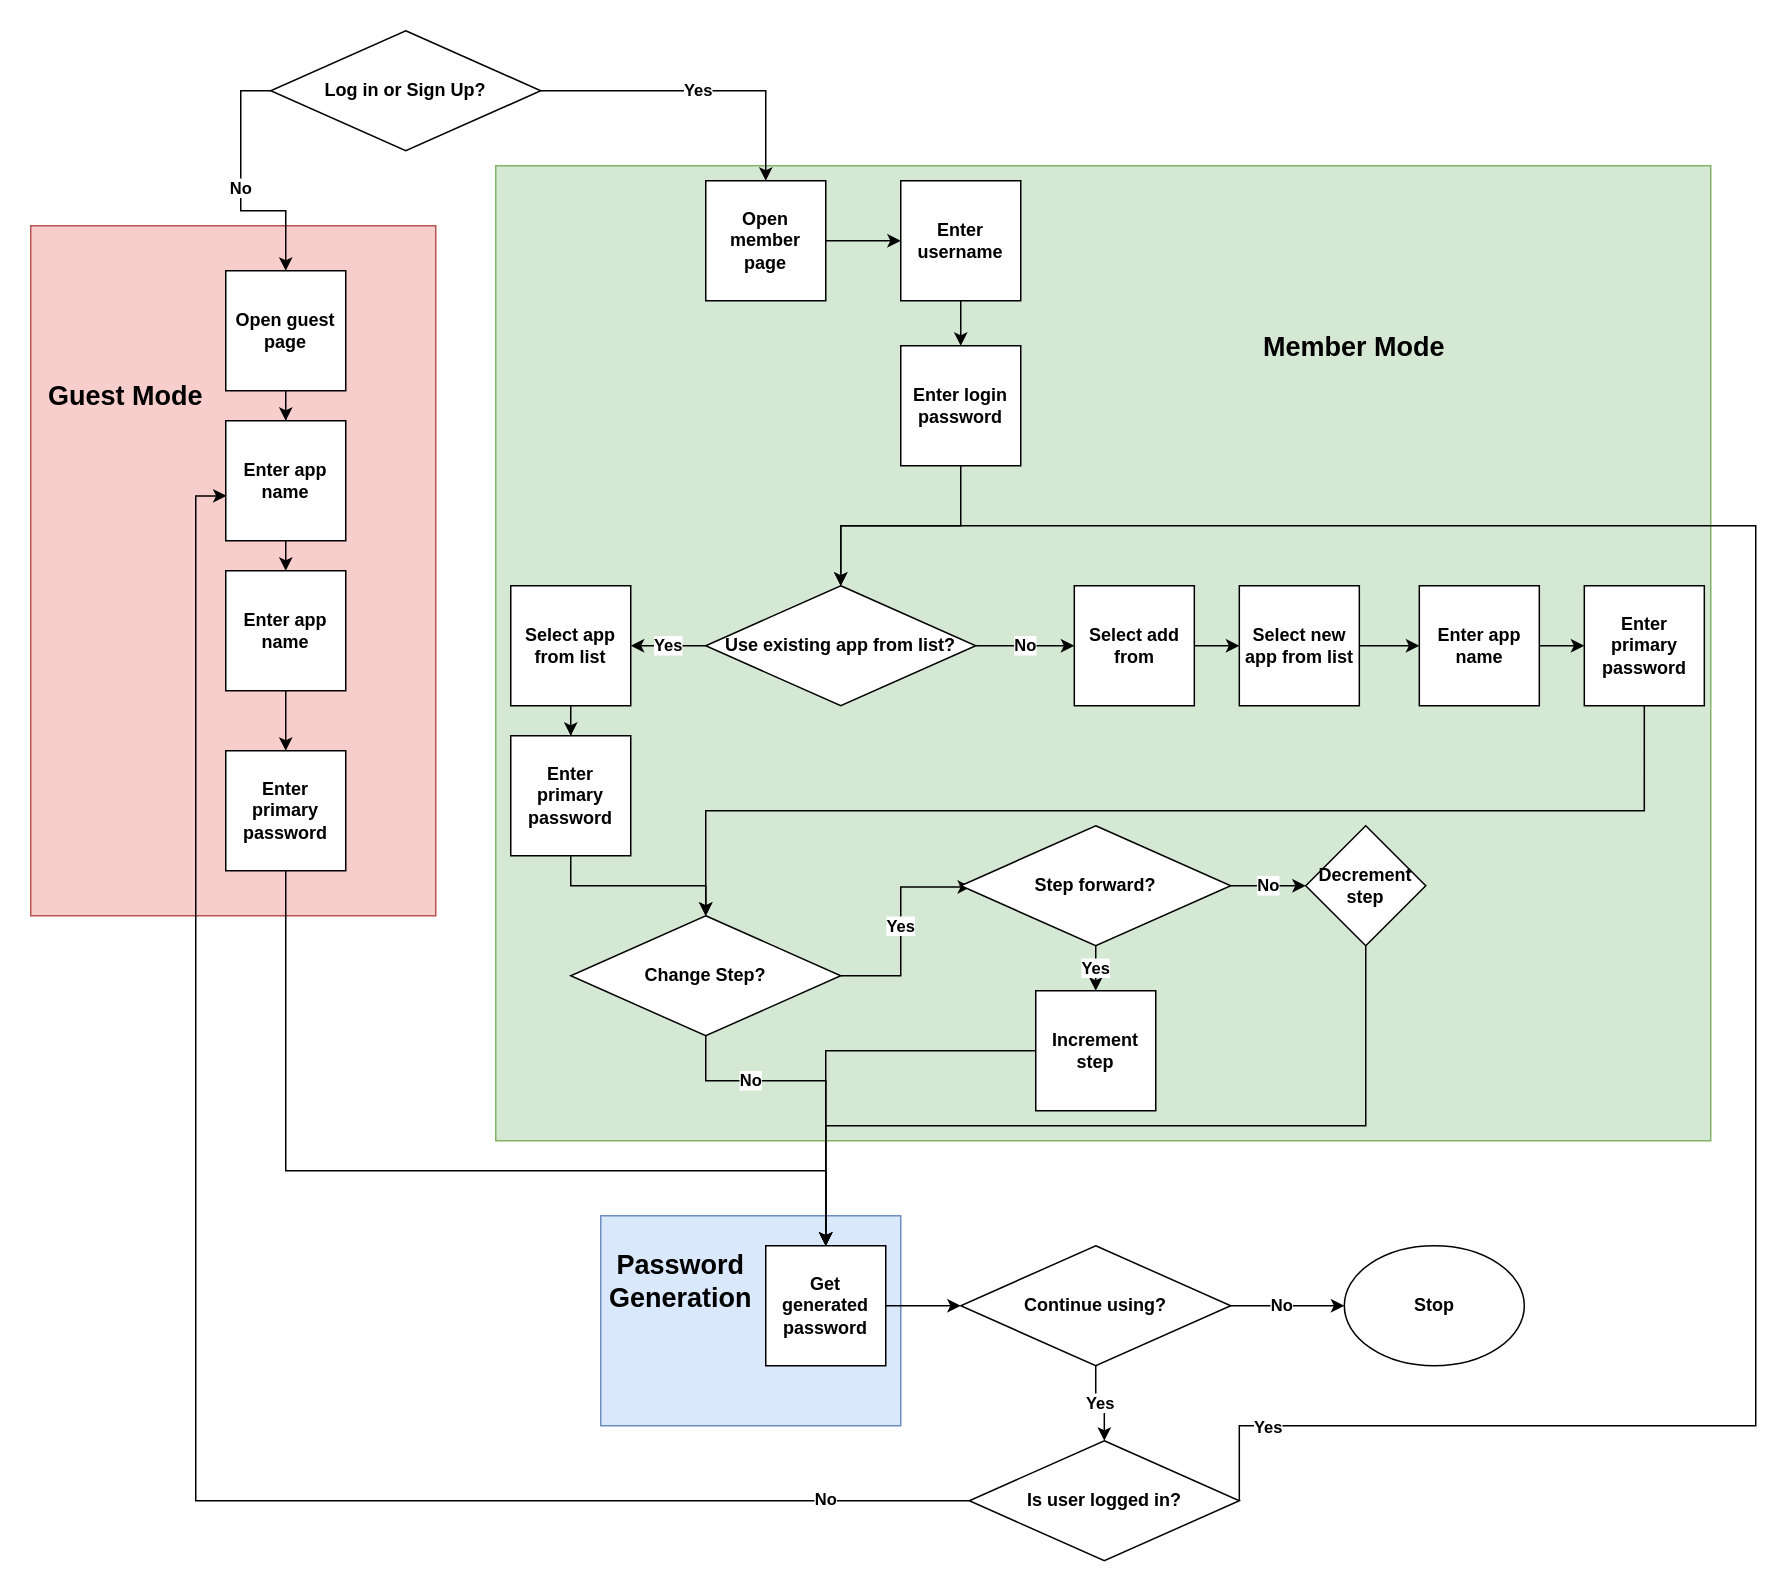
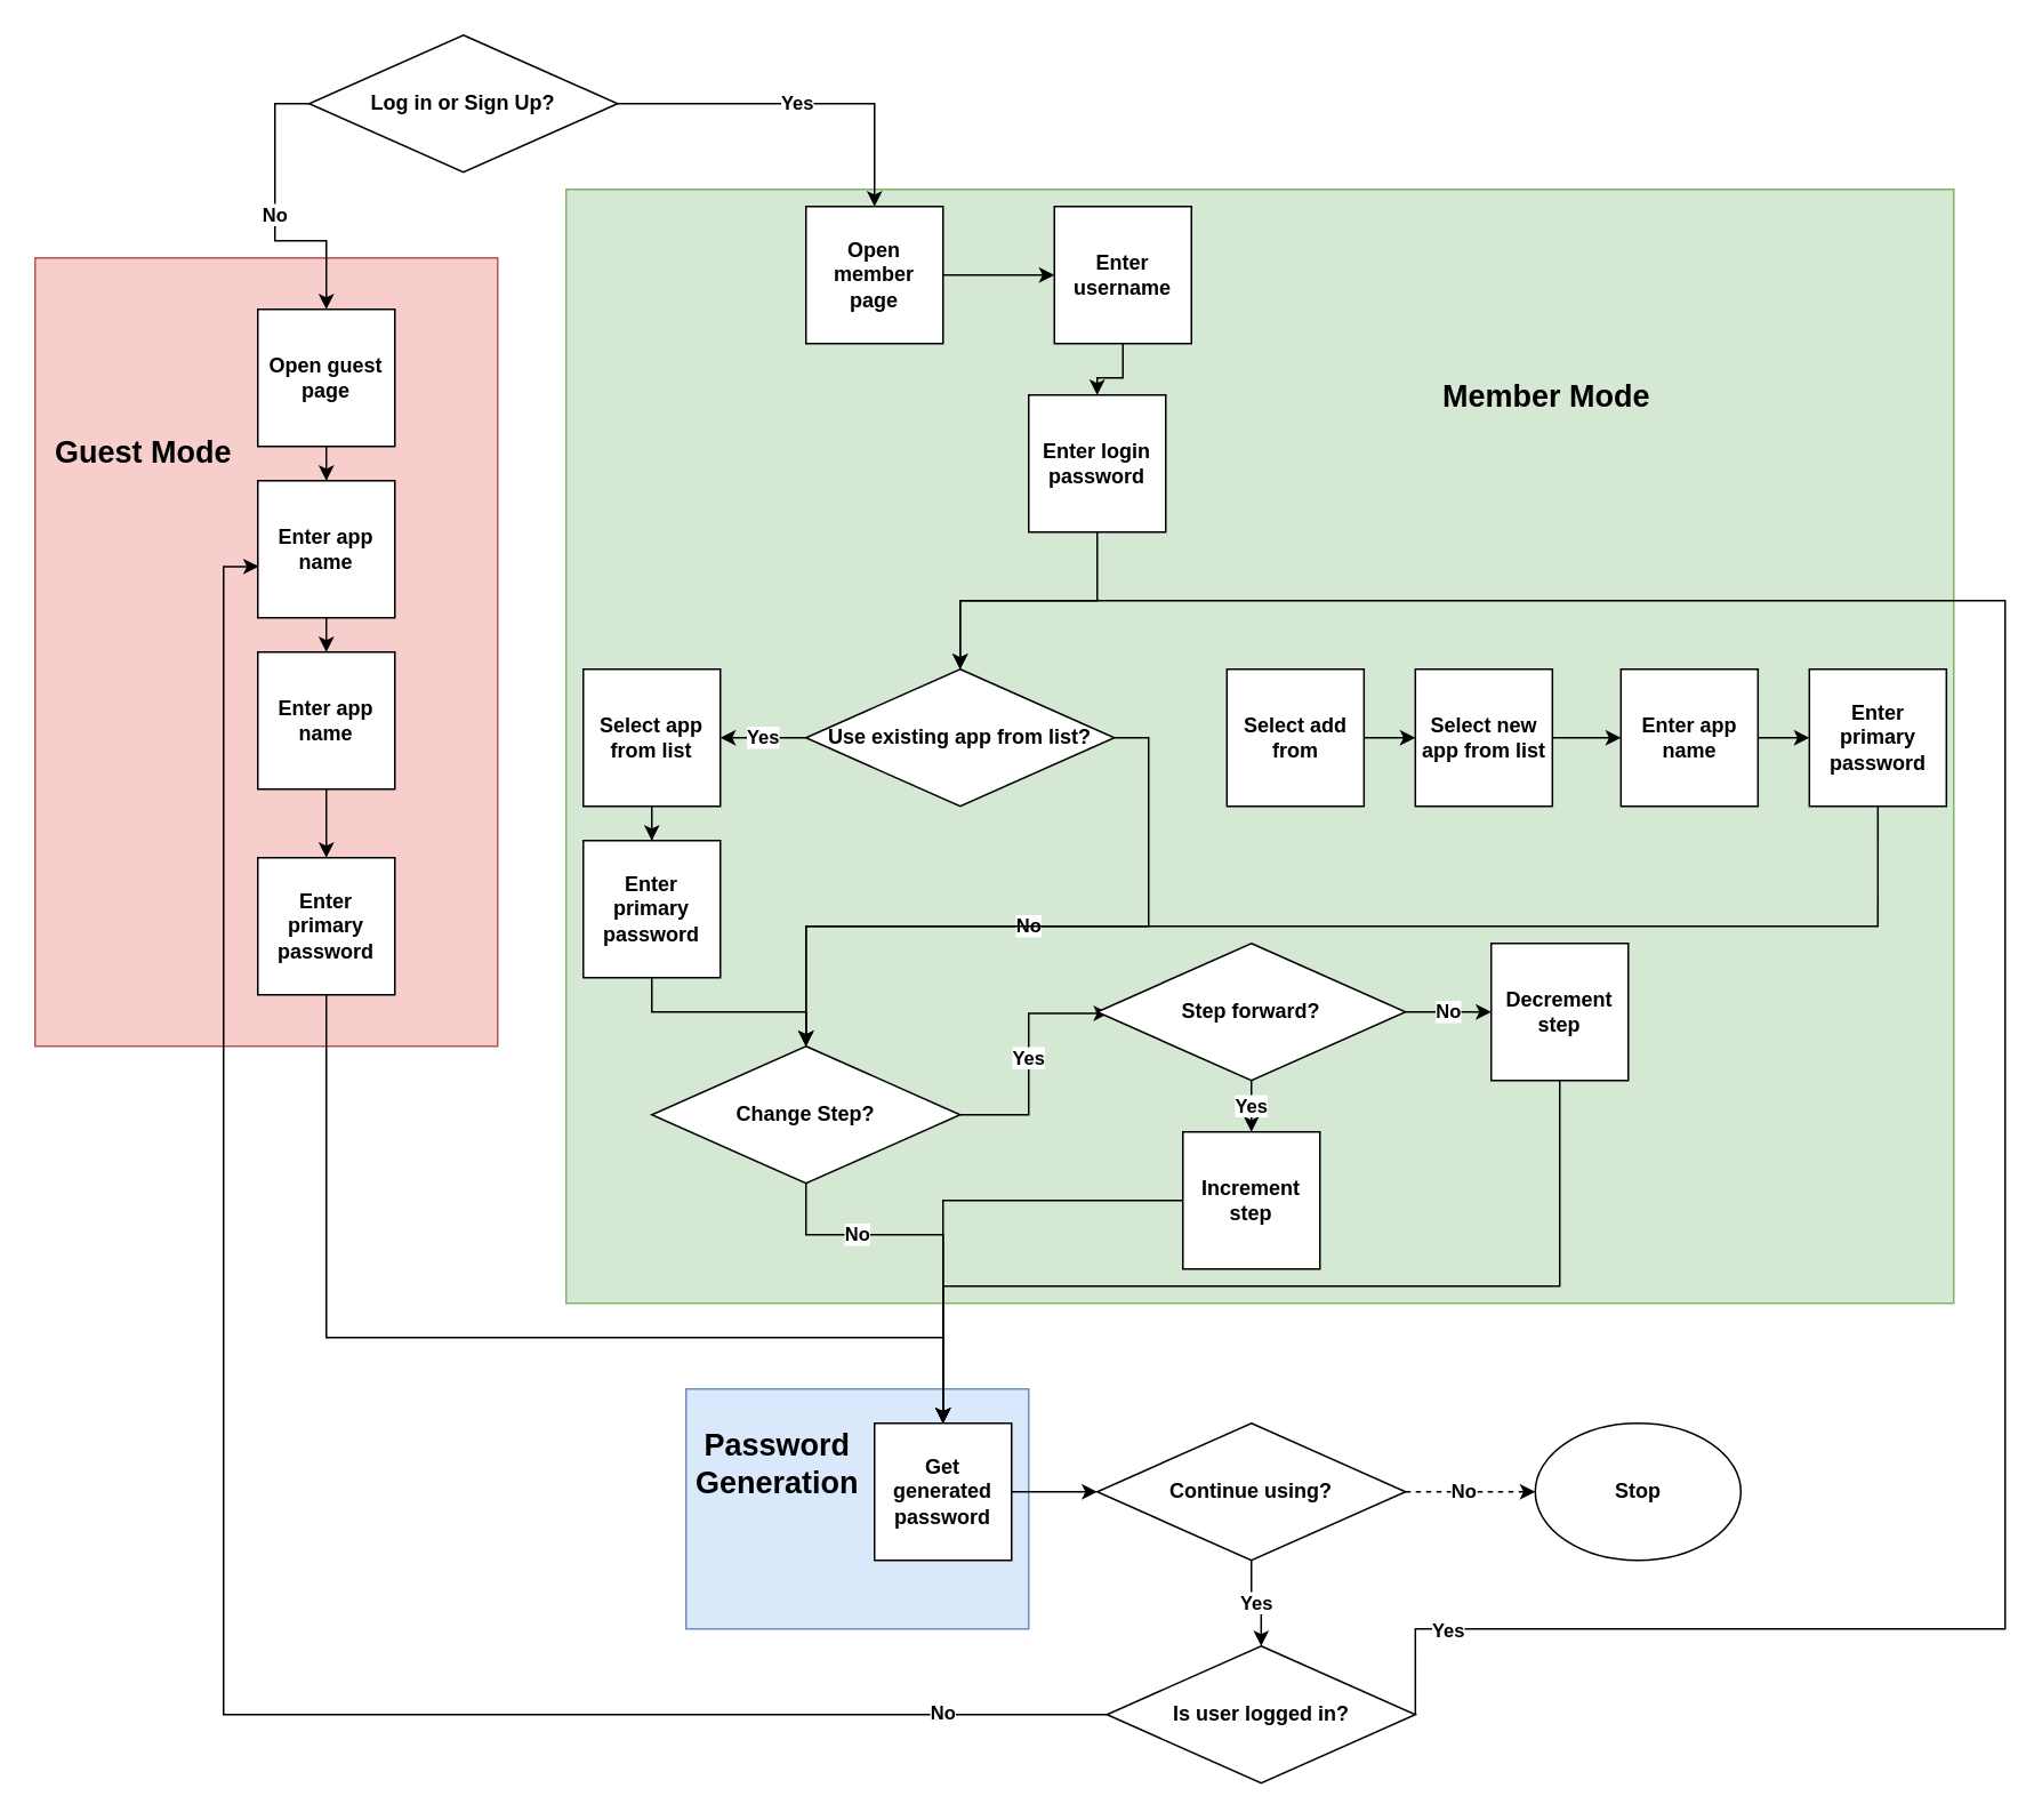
- <mxCell id="15" value="Enter username" style="whiteSpace=wrap;html=1;aspect=fixed;fontStyle=1" vertex="1" parent="1"><mxGeometry x="600" y="120" width="80" height="80" as="geometry" /></mxCell>
+ <mxCell id="15" value="Enter username" style="whiteSpace=wrap;html=1;aspect=fixed;fontStyle=1" vertex="1" parent="1"><mxGeometry x="615" y="120" width="80" height="80" as="geometry" /></mxCell>
- <mxCell id="18" value="No" style="edgeStyle=orthogonalEdgeStyle;rounded=0;orthogonalLoop=1;jettySize=auto;html=1;exitX=1;exitY=0.5;exitDx=0;exitDy=0;entryX=0;entryY=0.5;entryDx=0;entryDy=0;fontStyle=1" edge="1" parent="1" source="20" target="28"><mxGeometry relative="1" as="geometry" /></mxCell>
+ <mxCell id="18" value="No" style="edgeStyle=orthogonalEdgeStyle;rounded=0;orthogonalLoop=1;jettySize=auto;html=1;exitX=1;exitY=0.5;exitDx=0;exitDy=0;fontStyle=1;" edge="1" parent="1" source="20" target="54"><mxGeometry relative="1" as="geometry" /></mxCell>
- <mxCell id="59" value="Decrement step" style="rhombus;whiteSpace=wrap;html=1;aspect=fixed;fontStyle=1;" vertex="1" parent="1"><mxGeometry x="870" y="550" width="80" height="80" as="geometry" /></mxCell>
+ <mxCell id="59" value="Decrement step" style="whiteSpace=wrap;html=1;aspect=fixed;fontStyle=1" vertex="1" parent="1"><mxGeometry x="870" y="550" width="80" height="80" as="geometry" /></mxCell>
- <mxCell id="39" style="edgeStyle=orthogonalEdgeStyle;rounded=0;orthogonalLoop=1;jettySize=auto;html=1;exitX=1;exitY=0.5;exitDx=0;exitDy=0;entryX=0;entryY=0.5;entryDx=0;entryDy=0;fontStyle=1" edge="1" parent="1" source="42" target="49"><mxGeometry relative="1" as="geometry" /></mxCell>
+ <mxCell id="39" style="edgeStyle=orthogonalEdgeStyle;rounded=0;orthogonalLoop=1;jettySize=auto;html=1;exitX=1;exitY=0.5;exitDx=0;exitDy=0;entryX=0;entryY=0.5;entryDx=0;entryDy=0;fontStyle=1;dashed=1;" edge="1" parent="1" source="42" target="49"><mxGeometry relative="1" as="geometry" /></mxCell>
